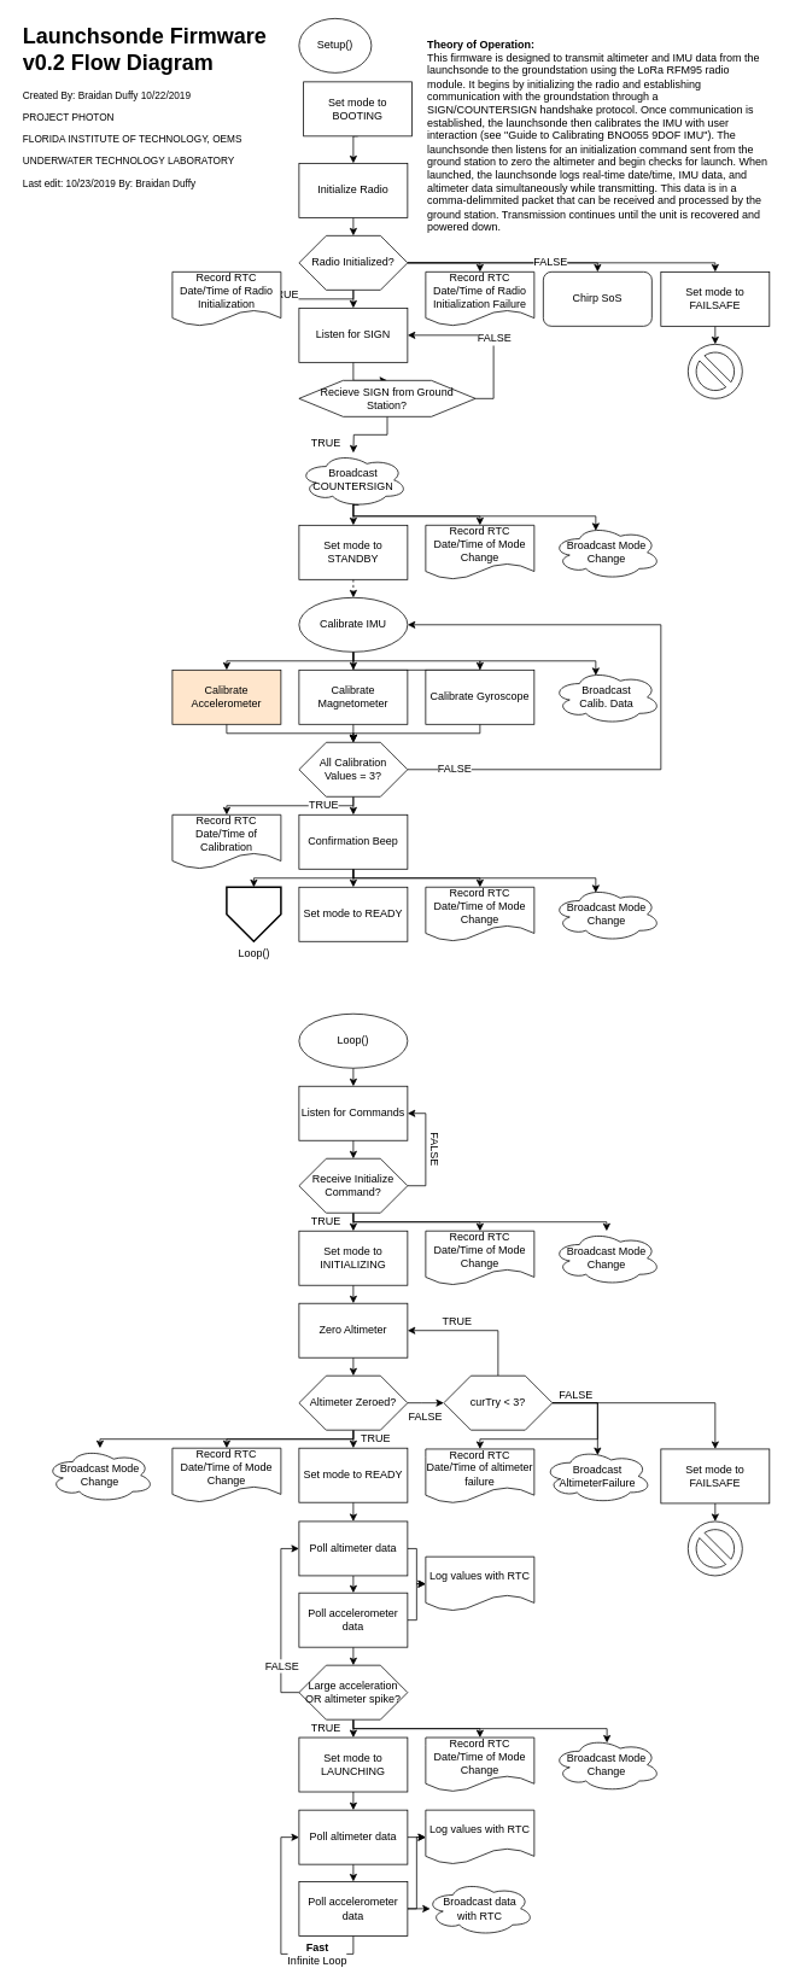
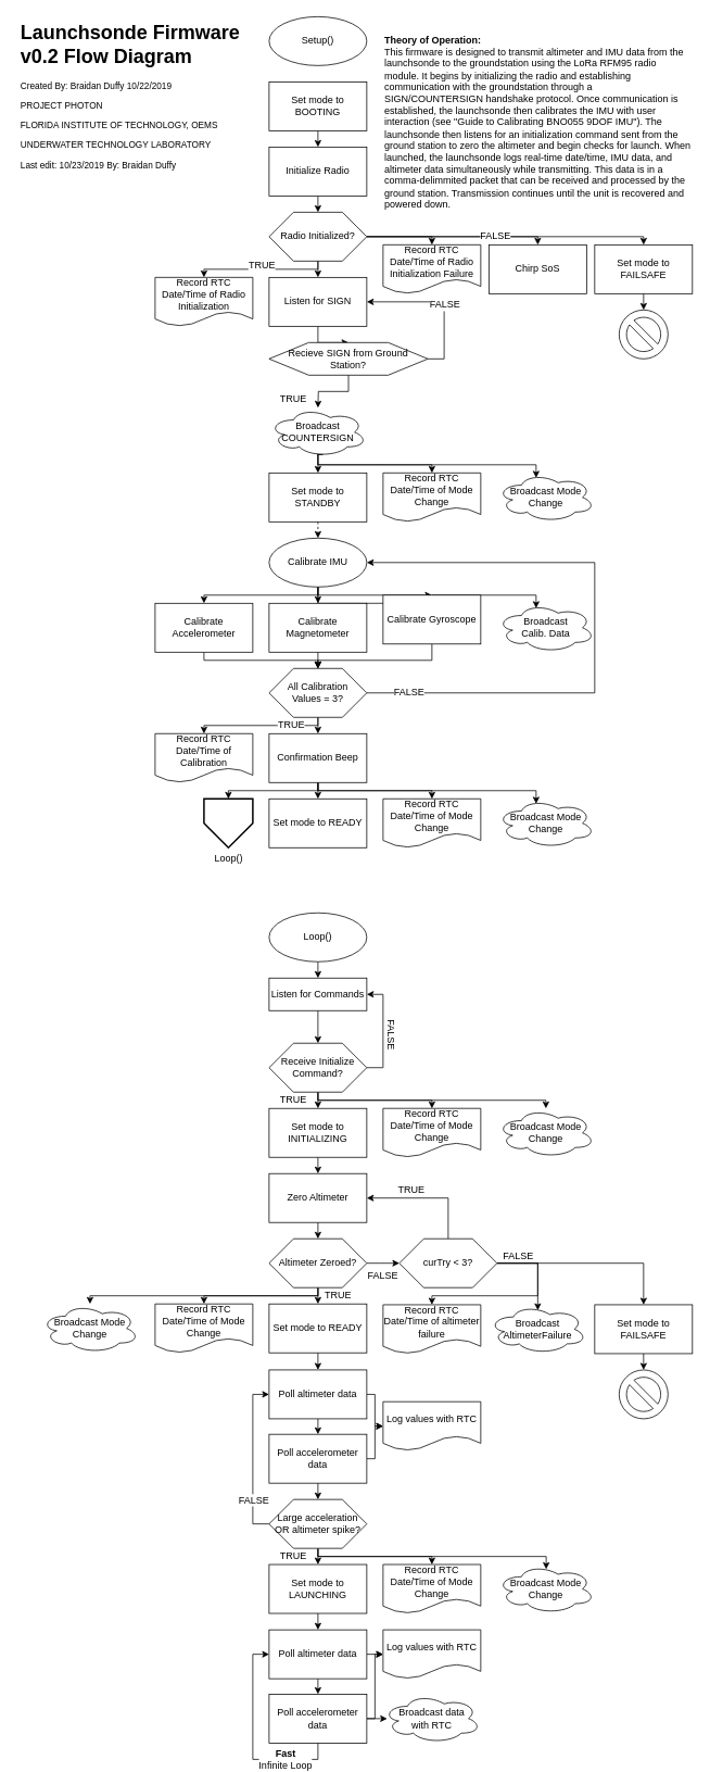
- <mxCell id="2" value="Setup()" style="ellipse;whiteSpace=wrap;html=1;" parent="1" vertex="1"><mxGeometry x="330" y="20" width="80" height="60" as="geometry" /></mxCell>
+ <mxCell id="2" value="Setup()" style="ellipse;whiteSpace=wrap;html=1;" parent="1" vertex="1"><mxGeometry x="330" y="20" width="120" height="60" as="geometry" /></mxCell>
- <mxCell id="17" value="Set mode to BOOTING" style="rounded=0;whiteSpace=wrap;html=1;" parent="1" vertex="1"><mxGeometry x="335" y="90" width="120" height="60" as="geometry" /></mxCell>
+ <mxCell id="17" value="Set mode to BOOTING" style="rounded=0;whiteSpace=wrap;html=1;" parent="1" vertex="1"><mxGeometry x="330" y="100" width="120" height="60" as="geometry" /></mxCell>
- <mxCell id="72" value="Record RTC Date/Time of Radio Initialization" style="shape=document;whiteSpace=wrap;html=1;boundedLbl=1;" parent="1" vertex="1"><mxGeometry x="190" y="300" width="120" height="60" as="geometry" /></mxCell>
+ <mxCell id="72" value="Record RTC Date/Time of Radio Initialization" style="shape=document;whiteSpace=wrap;html=1;boundedLbl=1;" parent="1" vertex="1"><mxGeometry x="190" y="340" width="120" height="60" as="geometry" /></mxCell>
- <mxCell id="133" value="Chirp SoS" style="whiteSpace=wrap;html=1;rounded=1;" parent="1" vertex="1"><mxGeometry x="600" y="300" width="120" height="60" as="geometry" /></mxCell>
+ <mxCell id="133" value="Chirp SoS" style="rounded=0;whiteSpace=wrap;html=1;" parent="1" vertex="1"><mxGeometry x="600" y="300" width="120" height="60" as="geometry" /></mxCell>
- <mxCell id="30" value="Calibrate Accelerometer" style="rounded=0;whiteSpace=wrap;html=1;fillColor=#ffe6cc;" parent="1" vertex="1"><mxGeometry x="190" y="740" width="120" height="60" as="geometry" /></mxCell>
+ <mxCell id="30" value="Calibrate Accelerometer" style="rounded=0;whiteSpace=wrap;html=1;" parent="1" vertex="1"><mxGeometry x="190" y="740" width="120" height="60" as="geometry" /></mxCell>
- <mxCell id="28" value="Calibrate Gyroscope" style="rounded=0;whiteSpace=wrap;html=1;" parent="1" vertex="1"><mxGeometry x="470" y="740" width="120" height="60" as="geometry" /></mxCell>
+ <mxCell id="28" value="Calibrate Gyroscope" style="rounded=0;whiteSpace=wrap;html=1;" parent="1" vertex="1"><mxGeometry x="470" y="730" width="120" height="60" as="geometry" /></mxCell>
- <mxCell id="37" value="Listen for Commands" style="rounded=0;whiteSpace=wrap;html=1;" parent="1" vertex="1"><mxGeometry x="330" y="1200" width="120" height="60" as="geometry" /></mxCell>
+ <mxCell id="37" value="Listen for Commands" style="rounded=0;whiteSpace=wrap;html=1;" parent="1" vertex="1"><mxGeometry x="330" y="1200" width="120" height="40" as="geometry" /></mxCell>
